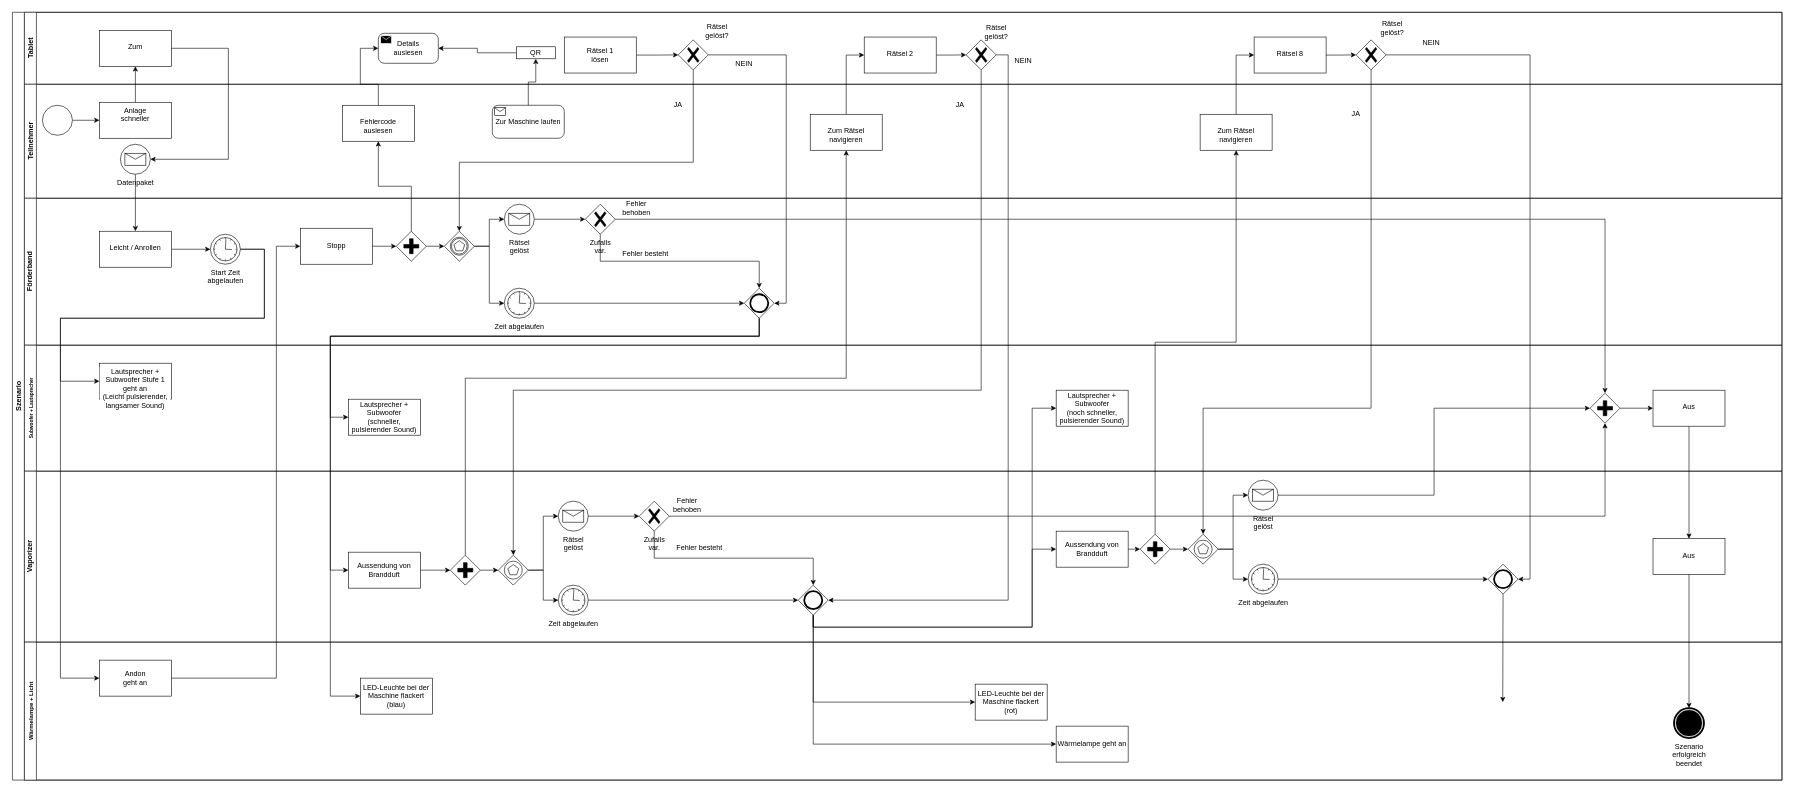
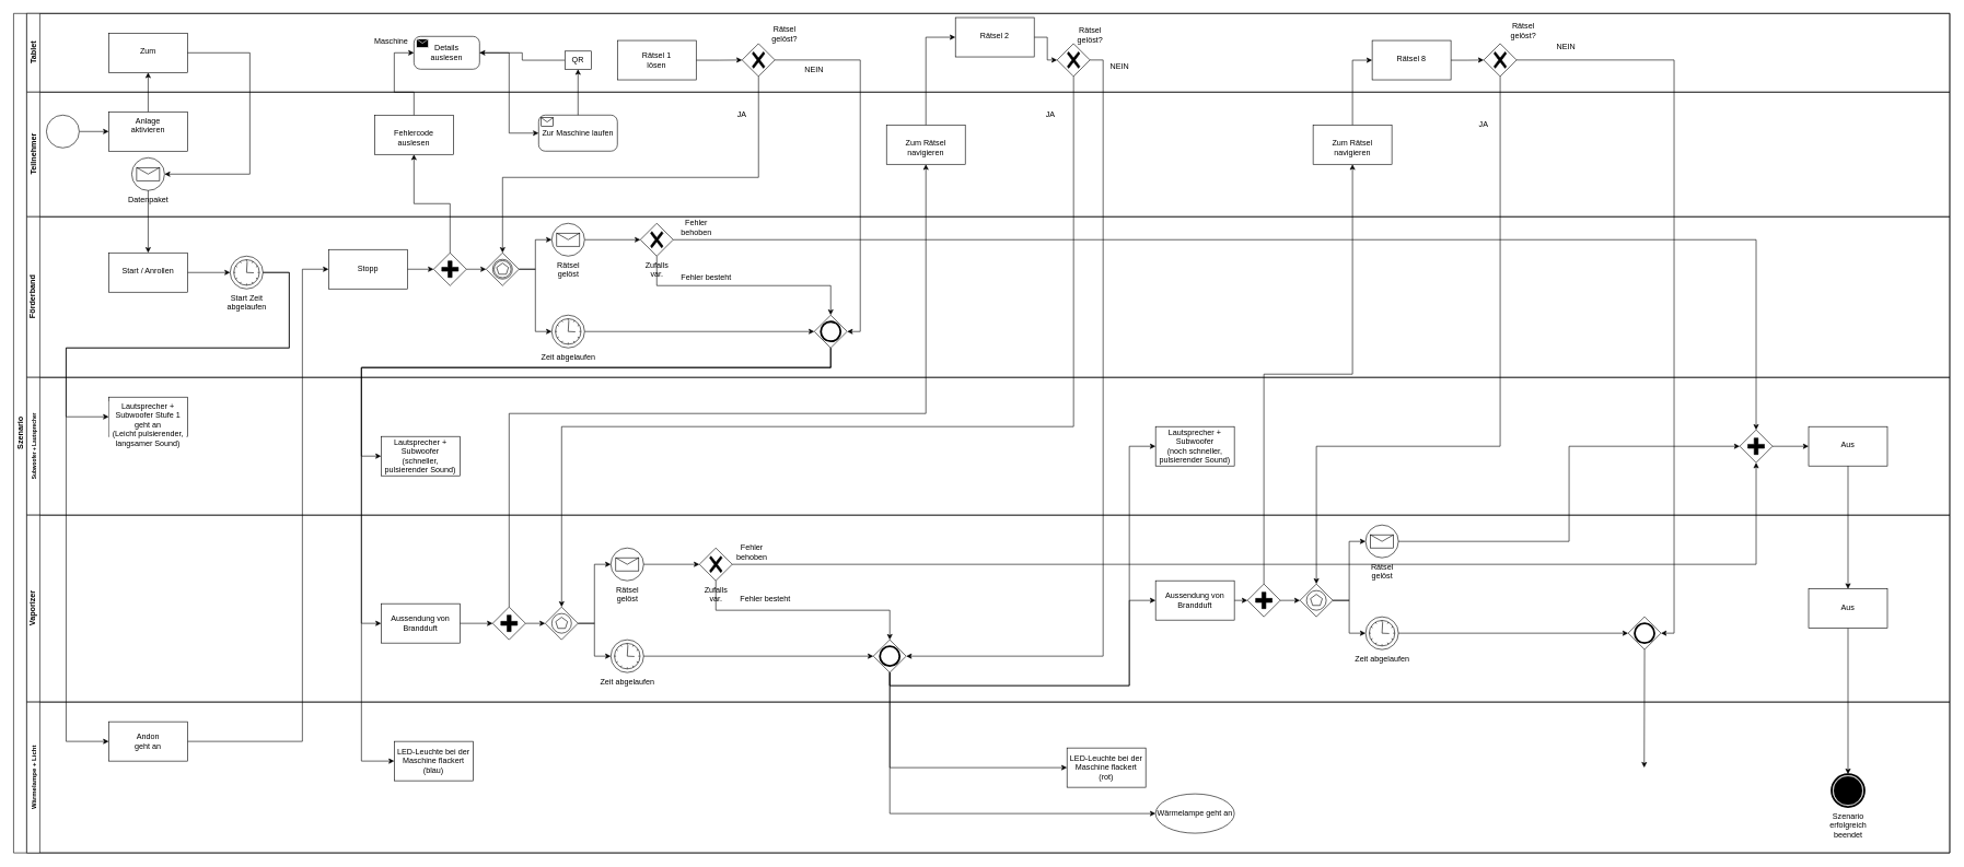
+ <mxCell id="6" value="Maschine" style="text;html=1;align=center;verticalAlign=middle;resizable=0;points=[];autosize=1;strokeColor=none;fillColor=none;" parent="3" vertex="1"><mxGeometry x="520" y="28" width="70" height="30" as="geometry" /></mxCell>
- <mxCell id="8" value="QR" style="whiteSpace=wrap;html=1;" parent="3" vertex="1"><mxGeometry x="820" y="57.5" width="65" height="20" as="geometry" /></mxCell>
+ <mxCell id="8" value="QR" style="whiteSpace=wrap;html=1;" parent="3" vertex="1"><mxGeometry x="820" y="57.5" width="40" height="27.5" as="geometry" /></mxCell>
- <mxCell id="15" value="&lt;br&gt;Rätsel 2" style="whiteSpace=wrap;html=1;verticalAlign=top;labelBackgroundColor=#ffffff;" parent="3" vertex="1"><mxGeometry x="1400" y="41.25" width="120" height="60" as="geometry" /></mxCell>
+ <mxCell id="15" value="&lt;br&gt;Rätsel 2" style="whiteSpace=wrap;html=1;verticalAlign=top;labelBackgroundColor=#ffffff;" parent="3" vertex="1"><mxGeometry x="1415" y="6.25" width="120" height="60" as="geometry" /></mxCell>
- <mxCell id="23" value="Anlage&lt;br&gt;schneller" style="whiteSpace=wrap;html=1;verticalAlign=top;labelBackgroundColor=#ffffff;" parent="20" vertex="1"><mxGeometry x="125" y="30" width="120" height="60" as="geometry" /></mxCell>
+ <mxCell id="23" value="Anlage&lt;br&gt;aktivieren" style="whiteSpace=wrap;html=1;verticalAlign=top;labelBackgroundColor=#ffffff;" parent="20" vertex="1"><mxGeometry x="125" y="30" width="120" height="60" as="geometry" /></mxCell>
+ <mxCell id="68" style="edgeStyle=orthogonalEdgeStyle;rounded=0;orthogonalLoop=1;jettySize=auto;html=1;exitX=1;exitY=0.5;exitDx=0;exitDy=0;exitPerimeter=0;entryX=0;entryY=0.5;entryDx=0;entryDy=0;entryPerimeter=0;" parent="2" source="5" target="26" edge="1"><mxGeometry relative="1" as="geometry" /></mxCell>
- <mxCell id="38" value="&lt;br&gt;Leicht / Anrollen" style="whiteSpace=wrap;html=1;verticalAlign=top;labelBackgroundColor=#ffffff;" parent="36" vertex="1"><mxGeometry x="125" y="55" width="120" height="60" as="geometry" /></mxCell>
+ <mxCell id="38" value="&lt;br&gt;Start / Anrollen" style="whiteSpace=wrap;html=1;verticalAlign=top;labelBackgroundColor=#ffffff;" parent="36" vertex="1"><mxGeometry x="125" y="55" width="120" height="60" as="geometry" /></mxCell>
- <mxCell id="129" value="Wärmelampe geht an" style="whiteSpace=wrap;html=1;" vertex="1" parent="1"><mxGeometry x="1760" y="1210" width="120" height="60" as="geometry" /></mxCell>
+ <mxCell id="129" value="Wärmelampe geht an" style="ellipse;whiteSpace=wrap;html=1;" vertex="1" parent="1"><mxGeometry x="1760" y="1210" width="120" height="60" as="geometry" /></mxCell>
